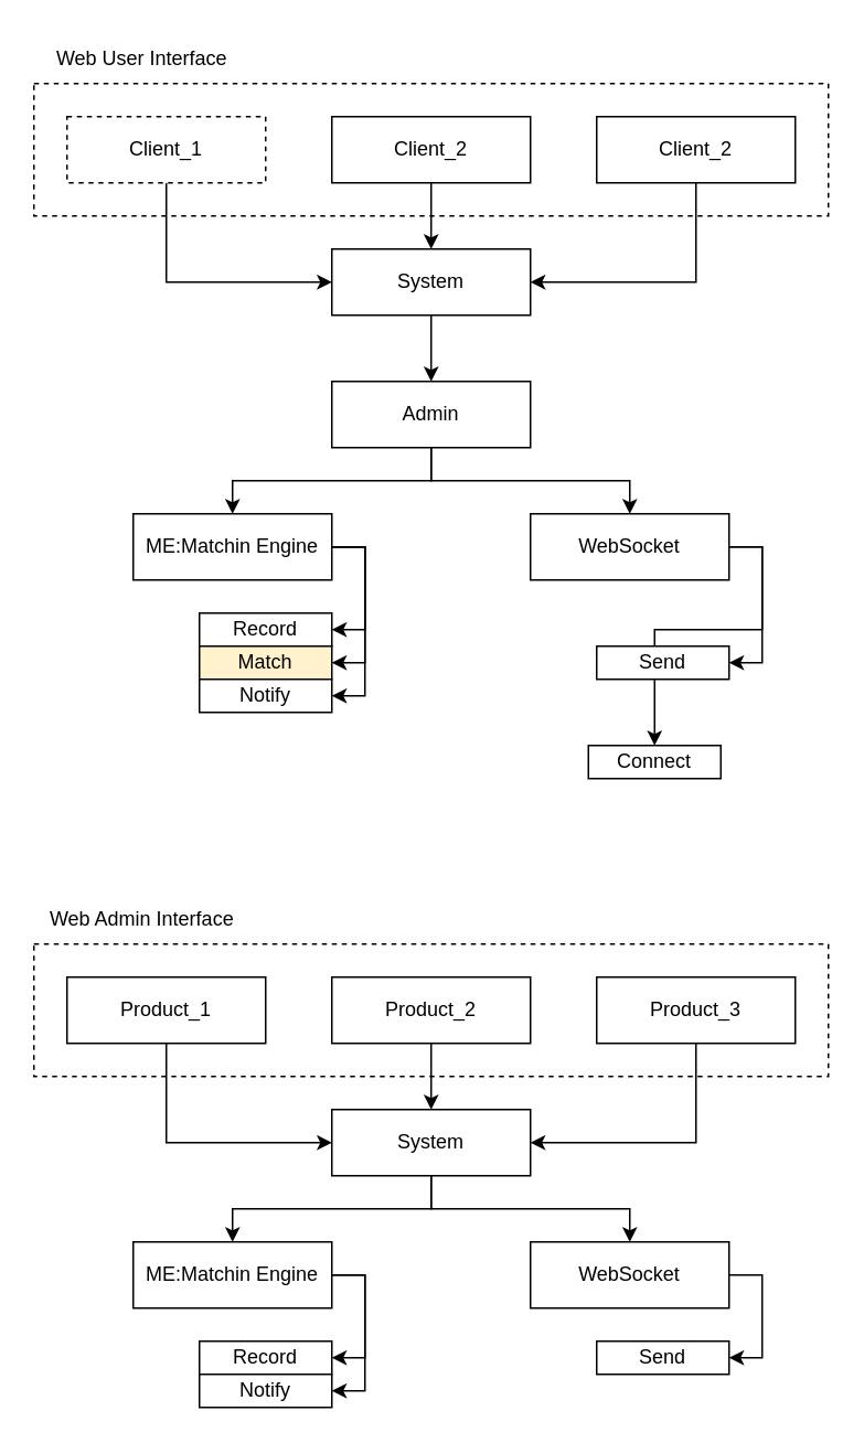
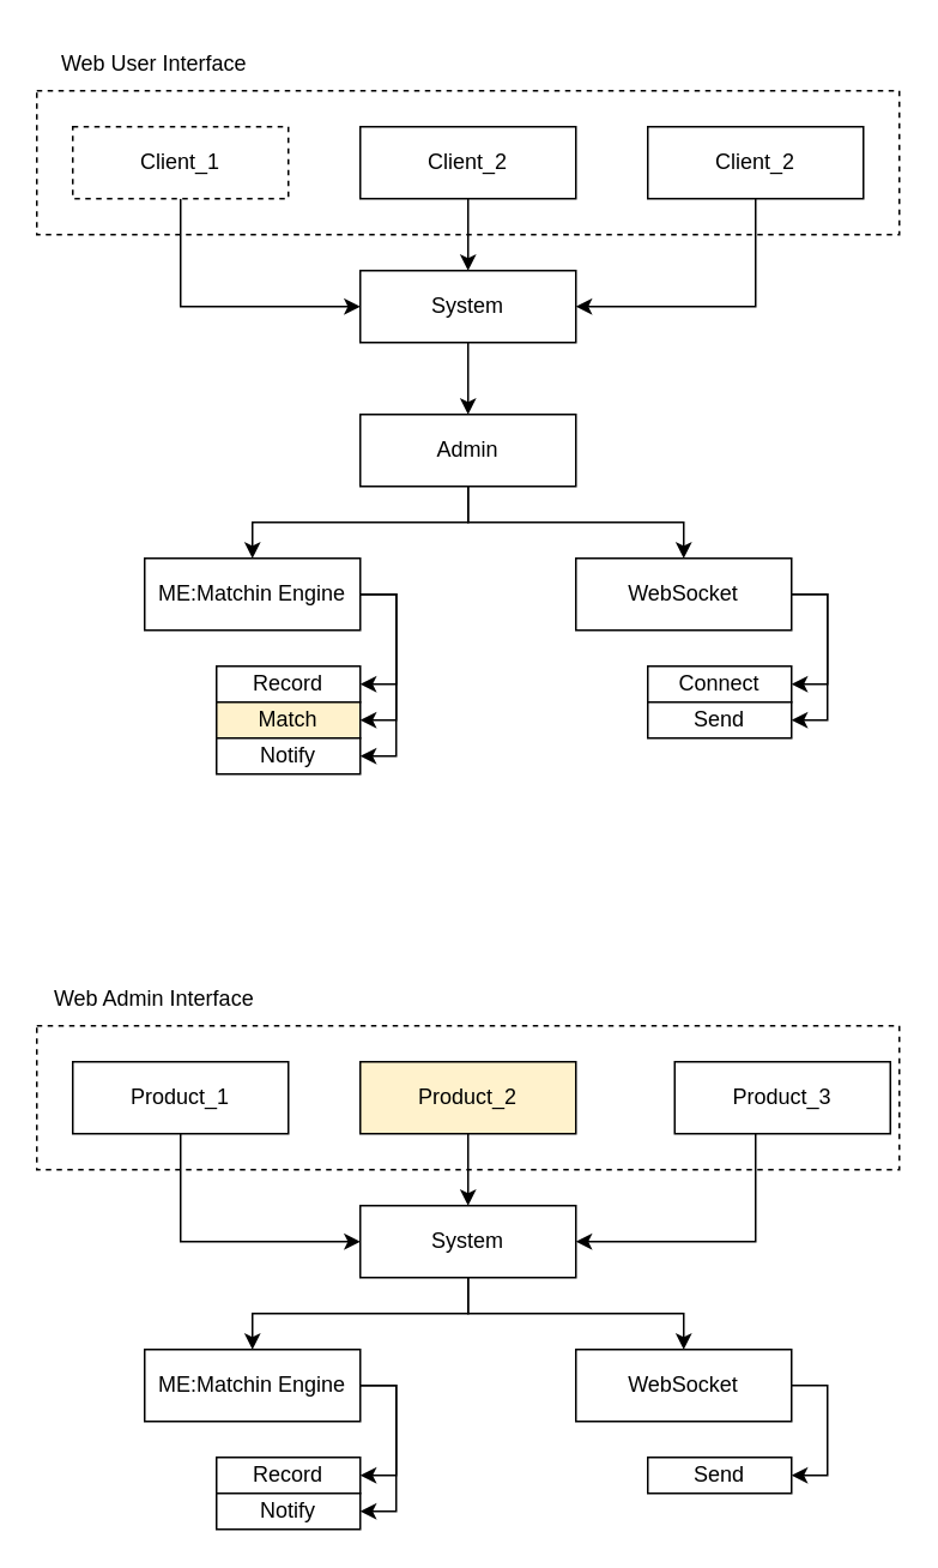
- <mxCell id="23" value="Connect" style="whiteSpace=wrap;html=1;" vertex="1" parent="1"><mxGeometry x="355" y="450" width="80" height="20" as="geometry" /></mxCell>
+ <mxCell id="23" value="Connect" style="whiteSpace=wrap;html=1;" vertex="1" parent="1"><mxGeometry x="360" y="370" width="80" height="20" as="geometry" /></mxCell>
- <mxCell id="7" value="Product_2" style="whiteSpace=wrap;html=1;" vertex="1" parent="1"><mxGeometry x="200" y="590" width="120" height="40" as="geometry" /></mxCell>
+ <mxCell id="7" value="Product_2" style="whiteSpace=wrap;html=1;fillColor=#fff2cc;" vertex="1" parent="1"><mxGeometry x="200" y="590" width="120" height="40" as="geometry" /></mxCell>
- <mxCell id="35" value="Product_3" style="whiteSpace=wrap;html=1;" vertex="1" parent="1"><mxGeometry x="360" y="590" width="120" height="40" as="geometry" /></mxCell>
+ <mxCell id="35" value="Product_3" style="whiteSpace=wrap;html=1;" vertex="1" parent="1"><mxGeometry x="375" y="590" width="120" height="40" as="geometry" /></mxCell>
